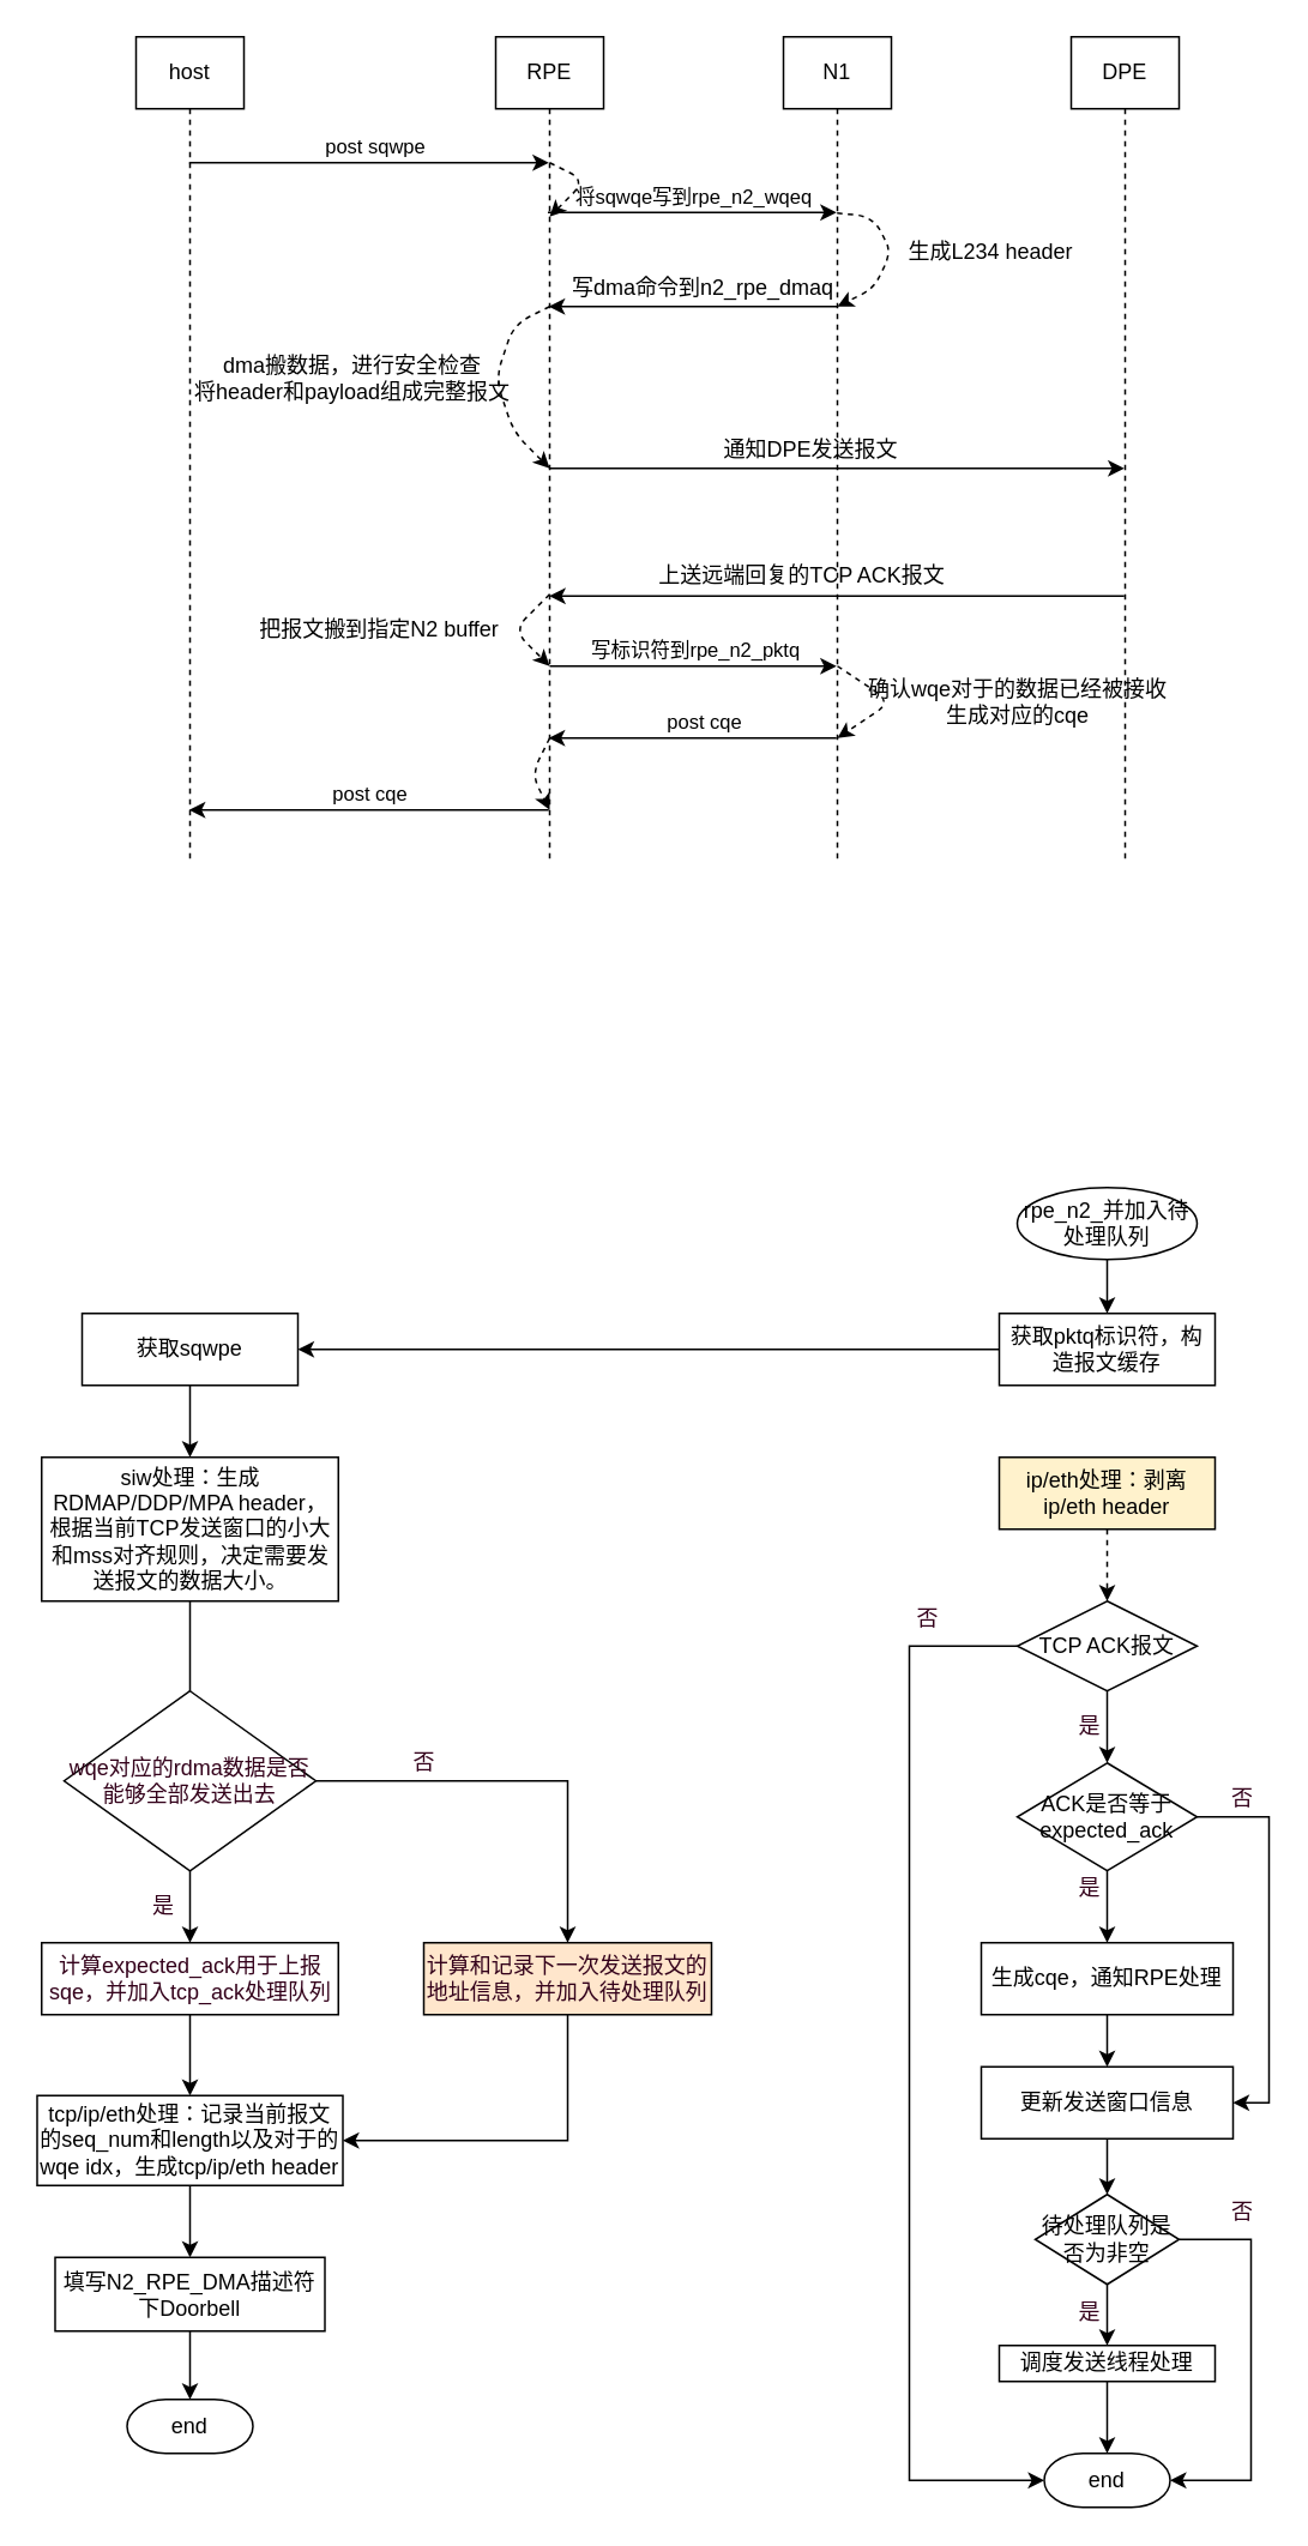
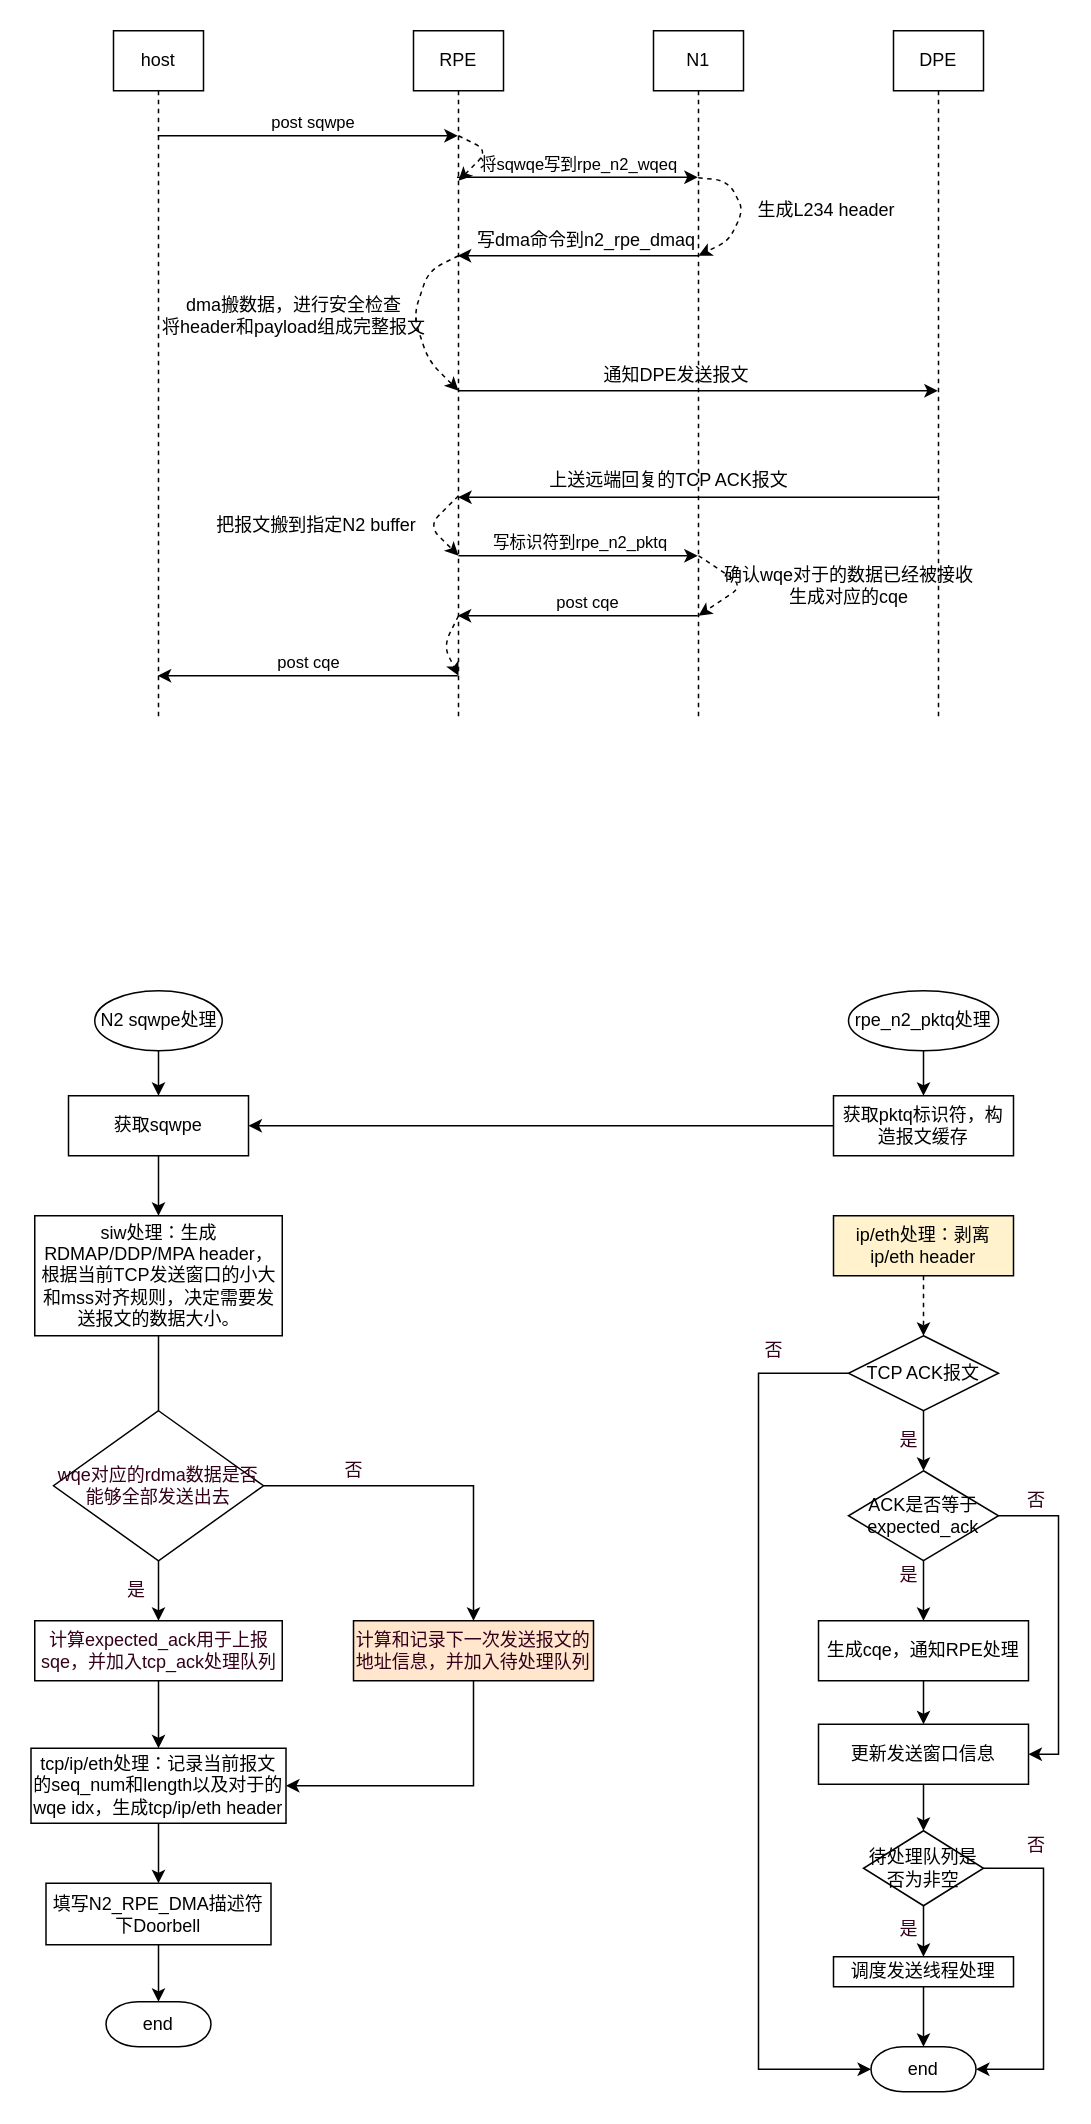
+ <mxCell id="35" value="N2 sqwpe处理" style="strokeWidth=1;html=1;shape=mxgraph.flowchart.start_1;whiteSpace=wrap;" vertex="1" parent="1"><mxGeometry x="62.5" y="660" width="85" height="40" as="geometry" /></mxCell>
- <mxCell id="46" value="rpe_n2_并加入待处理队列" style="strokeWidth=1;html=1;shape=mxgraph.flowchart.start_1;whiteSpace=wrap;align=center;" vertex="1" parent="1"><mxGeometry x="565" y="660" width="100" height="40" as="geometry" /></mxCell>
+ <mxCell id="46" value="rpe_n2_pktq处理" style="strokeWidth=1;html=1;shape=mxgraph.flowchart.start_1;whiteSpace=wrap;align=center;" vertex="1" parent="1"><mxGeometry x="565" y="660" width="100" height="40" as="geometry" /></mxCell>
+ <mxCell id="34" value="" style="edgeStyle=orthogonalEdgeStyle;rounded=0;orthogonalLoop=1;jettySize=auto;html=1;strokeWidth=1;" edge="1" parent="1" source="35" target="37"><mxGeometry relative="1" as="geometry" /></mxCell>
